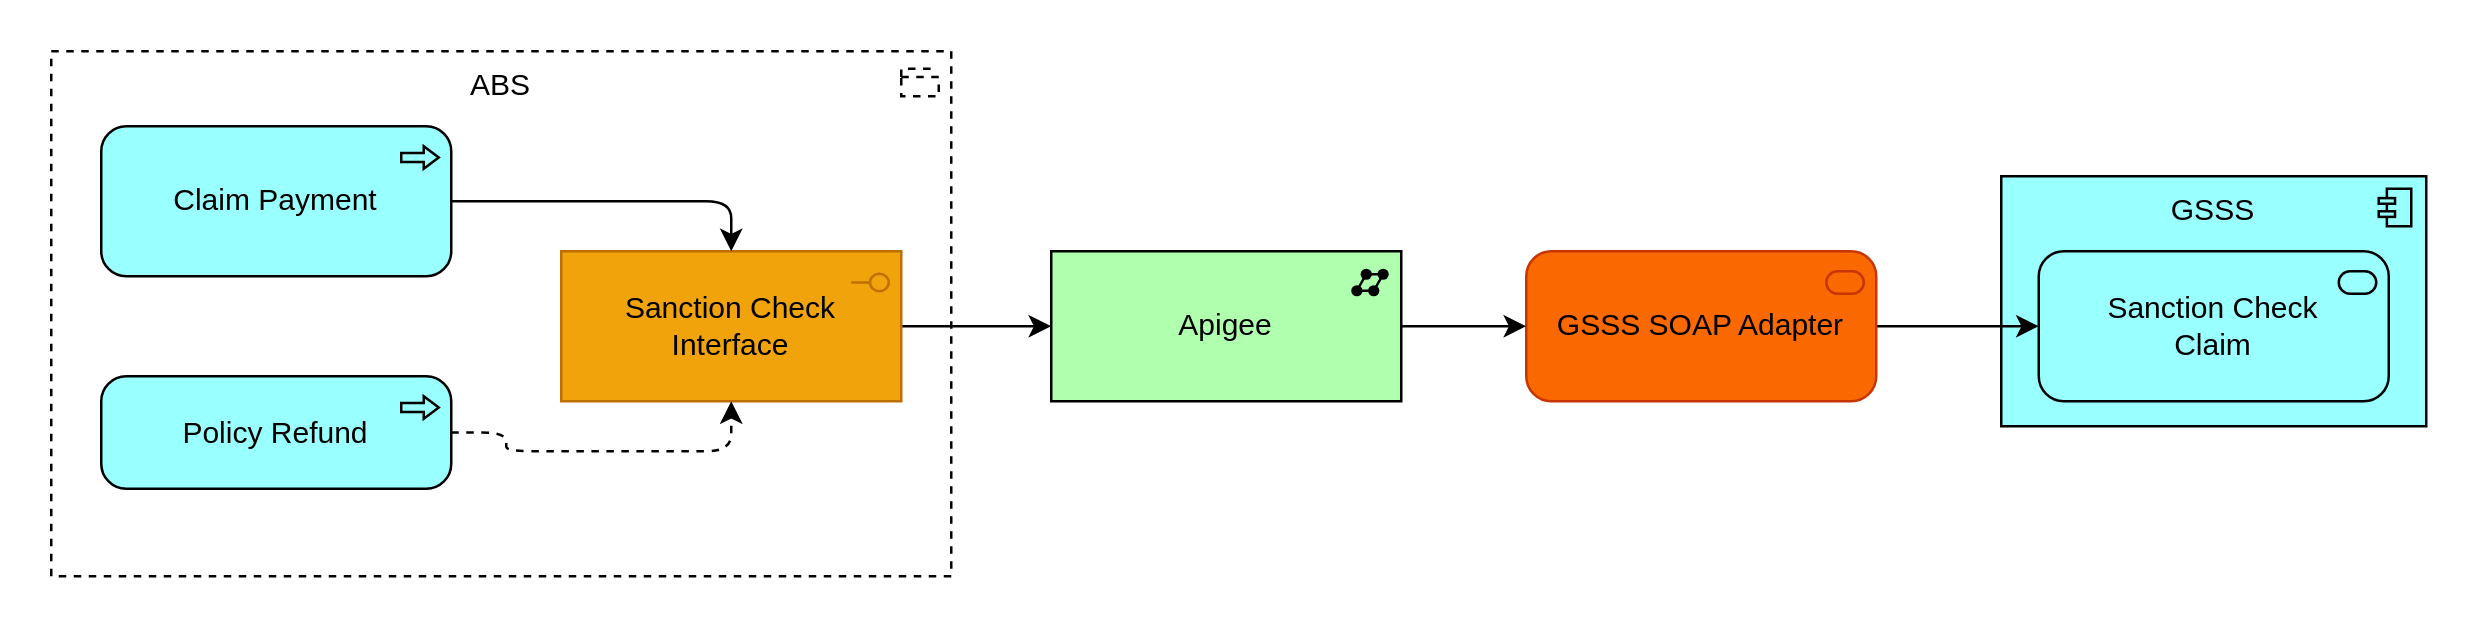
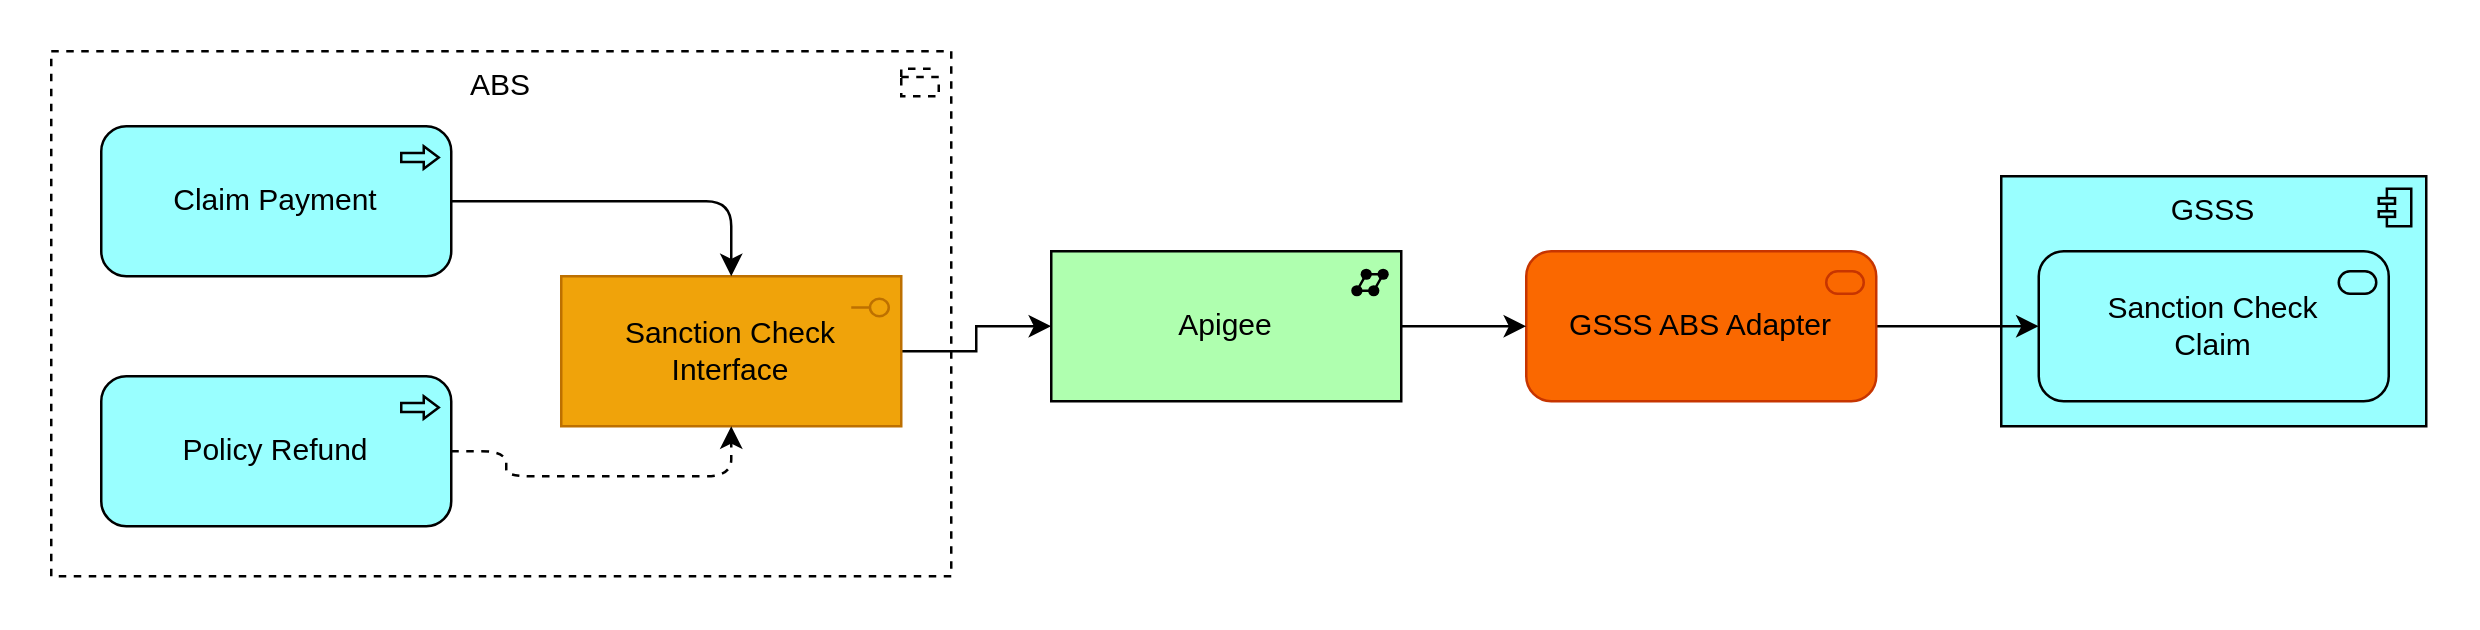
- <mxCell id="10" value="Sanction Check&lt;br&gt;Interface" style="html=1;outlineConnect=0;whiteSpace=wrap;fillColor=#f0a30a;shape=mxgraph.archimate3.application;appType=interface;archiType=square;fontColor=#000000;strokeColor=#BD7000;" vertex="1" parent="1"><mxGeometry x="224" y="100" width="136" height="60" as="geometry" /></mxCell>
+ <mxCell id="10" value="Sanction Check&lt;br&gt;Interface" style="html=1;outlineConnect=0;whiteSpace=wrap;fillColor=#f0a30a;shape=mxgraph.archimate3.application;appType=interface;archiType=square;fontColor=#000000;strokeColor=#BD7000;" vertex="1" parent="1"><mxGeometry x="224" y="110" width="136" height="60" as="geometry" /></mxCell>
- <mxCell id="7" value="GSSS SOAP Adapter" style="html=1;outlineConnect=0;whiteSpace=wrap;fillColor=#fa6800;shape=mxgraph.archimate3.application;appType=serv;archiType=rounded;fontColor=#000000;strokeColor=#C73500;" vertex="1" parent="1"><mxGeometry x="610" y="100" width="140" height="60" as="geometry" /></mxCell>
+ <mxCell id="7" value="GSSS ABS Adapter" style="html=1;outlineConnect=0;whiteSpace=wrap;fillColor=#fa6800;shape=mxgraph.archimate3.application;appType=serv;archiType=rounded;fontColor=#000000;strokeColor=#C73500;" vertex="1" parent="1"><mxGeometry x="610" y="100" width="140" height="60" as="geometry" /></mxCell>
- <mxCell id="5" value="Policy Refund" style="html=1;outlineConnect=0;whiteSpace=wrap;fillColor=#99ffff;shape=mxgraph.archimate3.application;appType=proc;archiType=rounded;" vertex="1" parent="1"><mxGeometry x="40" y="150" width="140" height="45" as="geometry" /></mxCell>
+ <mxCell id="5" value="Policy Refund" style="html=1;outlineConnect=0;whiteSpace=wrap;fillColor=#99ffff;shape=mxgraph.archimate3.application;appType=proc;archiType=rounded;" vertex="1" parent="1"><mxGeometry x="40" y="150" width="140" height="60" as="geometry" /></mxCell>
